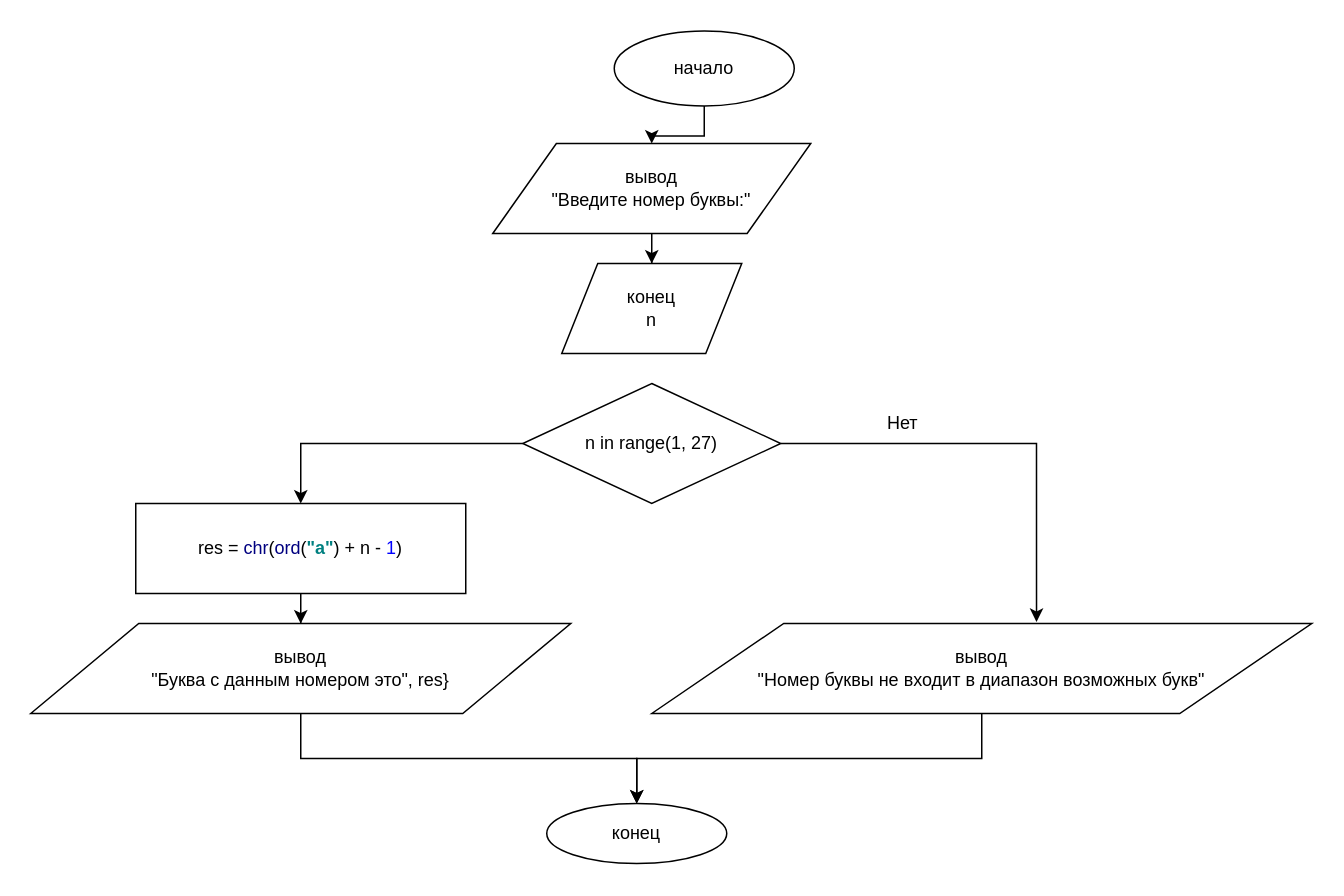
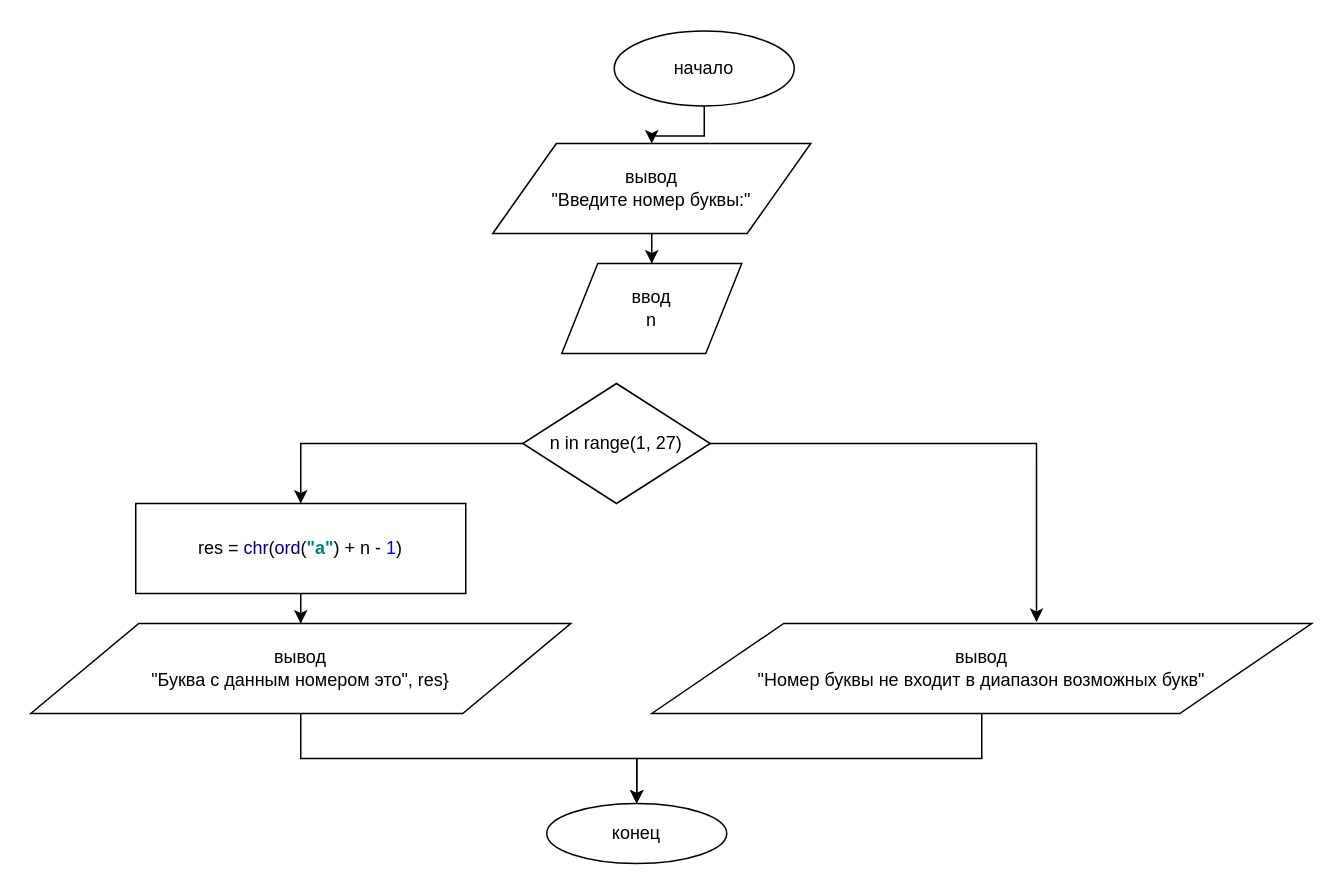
- <mxCell id="6" value="&lt;div&gt;конец&lt;/div&gt;&lt;div&gt;n&lt;br&gt;&lt;/div&gt;" style="shape=parallelogram;perimeter=parallelogramPerimeter;whiteSpace=wrap;html=1;" vertex="1" parent="1"><mxGeometry x="374" y="175" width="120" height="60" as="geometry" /></mxCell>
+ <mxCell id="6" value="&lt;div&gt;ввод&lt;/div&gt;&lt;div&gt;n&lt;br&gt;&lt;/div&gt;" style="shape=parallelogram;perimeter=parallelogramPerimeter;whiteSpace=wrap;html=1;" vertex="1" parent="1"><mxGeometry x="374" y="175" width="120" height="60" as="geometry" /></mxCell>
- <mxCell id="17" value="Нет" style="text;html=1;align=center;verticalAlign=middle;resizable=0;points=[];autosize=1;" vertex="1" parent="1"><mxGeometry x="581" y="272" width="40" height="20" as="geometry" /></mxCell>
- <mxCell id="9" value="n in range(1, 27)" style="rhombus;whiteSpace=wrap;html=1;" vertex="1" parent="1"><mxGeometry x="348" y="255" width="172" height="80" as="geometry" /></mxCell>
+ <mxCell id="9" value="n in range(1, 27)" style="rhombus;whiteSpace=wrap;html=1;" vertex="1" parent="1"><mxGeometry x="348" y="255" width="125" height="80" as="geometry" /></mxCell>
